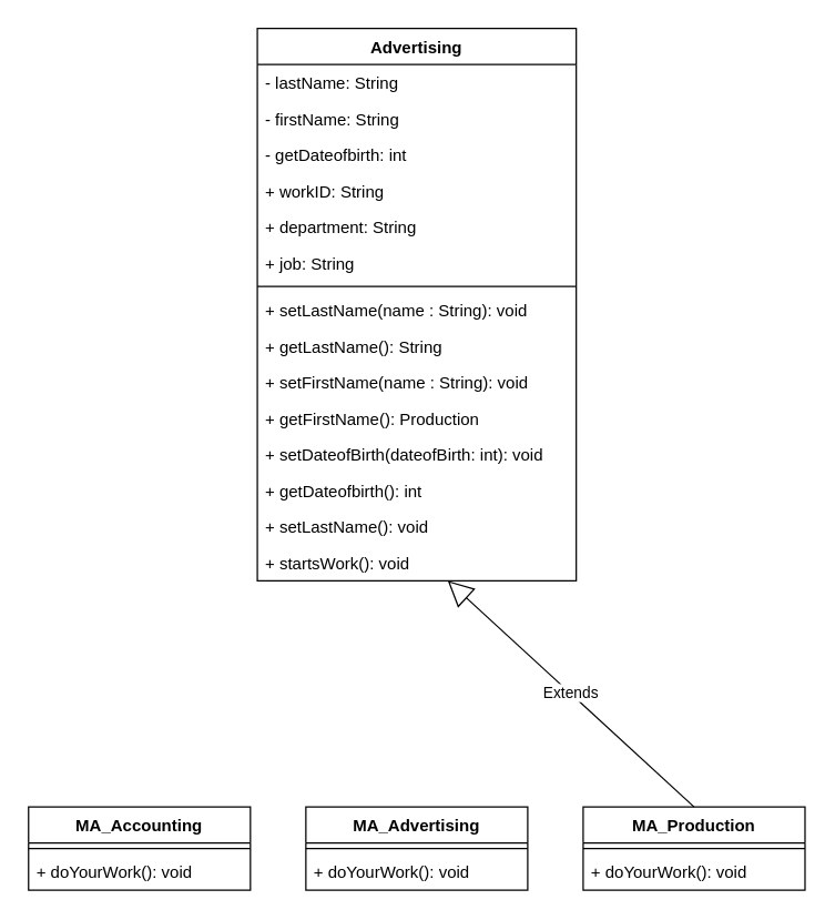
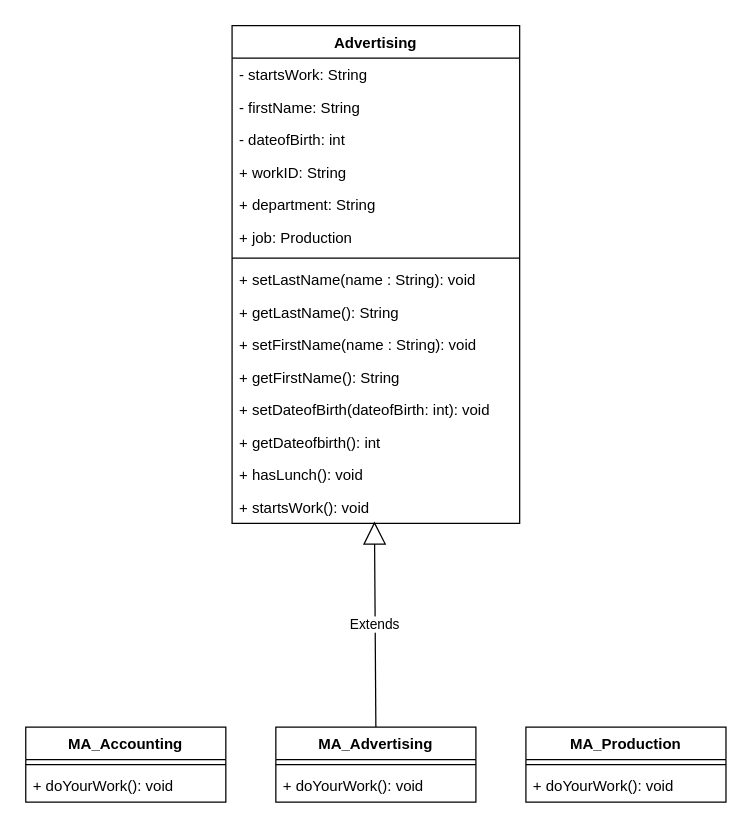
- <mxCell id="3" value="- lastName: String" style="text;strokeColor=none;fillColor=none;align=left;verticalAlign=top;spacingLeft=4;spacingRight=4;overflow=hidden;rotatable=0;points=[[0,0.5],[1,0.5]];portConstraint=eastwest;" parent="2" vertex="1"><mxGeometry y="26" width="230" height="26" as="geometry" /></mxCell>
+ <mxCell id="3" value="- startsWork: String" style="text;strokeColor=none;fillColor=none;align=left;verticalAlign=top;spacingLeft=4;spacingRight=4;overflow=hidden;rotatable=0;points=[[0,0.5],[1,0.5]];portConstraint=eastwest;" parent="2" vertex="1"><mxGeometry y="26" width="230" height="26" as="geometry" /></mxCell>
- <mxCell id="5" value="- getDateofbirth: int" style="text;strokeColor=none;fillColor=none;align=left;verticalAlign=top;spacingLeft=4;spacingRight=4;overflow=hidden;rotatable=0;points=[[0,0.5],[1,0.5]];portConstraint=eastwest;" parent="2" vertex="1"><mxGeometry y="78" width="230" height="26" as="geometry" /></mxCell>
+ <mxCell id="5" value="- dateofBirth: int" style="text;strokeColor=none;fillColor=none;align=left;verticalAlign=top;spacingLeft=4;spacingRight=4;overflow=hidden;rotatable=0;points=[[0,0.5],[1,0.5]];portConstraint=eastwest;" parent="2" vertex="1"><mxGeometry y="78" width="230" height="26" as="geometry" /></mxCell>
- <mxCell id="8" value="+ job: String" style="text;strokeColor=none;fillColor=none;align=left;verticalAlign=top;spacingLeft=4;spacingRight=4;overflow=hidden;rotatable=0;points=[[0,0.5],[1,0.5]];portConstraint=eastwest;" parent="2" vertex="1"><mxGeometry y="156" width="230" height="26" as="geometry" /></mxCell>
+ <mxCell id="8" value="+ job: Production" style="text;strokeColor=none;fillColor=none;align=left;verticalAlign=top;spacingLeft=4;spacingRight=4;overflow=hidden;rotatable=0;points=[[0,0.5],[1,0.5]];portConstraint=eastwest;" parent="2" vertex="1"><mxGeometry y="156" width="230" height="26" as="geometry" /></mxCell>
- <mxCell id="13" value="+ getFirstName(): Production" style="text;strokeColor=none;fillColor=none;align=left;verticalAlign=top;spacingLeft=4;spacingRight=4;overflow=hidden;rotatable=0;points=[[0,0.5],[1,0.5]];portConstraint=eastwest;" parent="2" vertex="1"><mxGeometry y="268" width="230" height="26" as="geometry" /></mxCell>
+ <mxCell id="13" value="+ getFirstName(): String" style="text;strokeColor=none;fillColor=none;align=left;verticalAlign=top;spacingLeft=4;spacingRight=4;overflow=hidden;rotatable=0;points=[[0,0.5],[1,0.5]];portConstraint=eastwest;" parent="2" vertex="1"><mxGeometry y="268" width="230" height="26" as="geometry" /></mxCell>
- <mxCell id="16" value="+ setLastName(): void" style="text;strokeColor=none;fillColor=none;align=left;verticalAlign=top;spacingLeft=4;spacingRight=4;overflow=hidden;rotatable=0;points=[[0,0.5],[1,0.5]];portConstraint=eastwest;" parent="2" vertex="1"><mxGeometry y="346" width="230" height="26" as="geometry" /></mxCell>
+ <mxCell id="16" value="+ hasLunch(): void" style="text;strokeColor=none;fillColor=none;align=left;verticalAlign=top;spacingLeft=4;spacingRight=4;overflow=hidden;rotatable=0;points=[[0,0.5],[1,0.5]];portConstraint=eastwest;" parent="2" vertex="1"><mxGeometry y="346" width="230" height="26" as="geometry" /></mxCell>
- <mxCell id="27" value="Extends" style="endArrow=block;endSize=16;endFill=0;html=1;exitX=0.5;exitY=0;exitDx=0;exitDy=0;entryX=0.597;entryY=1.001;entryDx=0;entryDy=0;entryPerimeter=0;" parent="1" source="24" target="17" edge="1"><mxGeometry width="160" relative="1" as="geometry"><mxPoint x="69.5" y="716.5" as="sourcePoint" /><mxPoint x="320" y="451" as="targetPoint" /></mxGeometry></mxCell>
+ <mxCell id="28" value="Extends" style="endArrow=block;endSize=16;endFill=0;html=1;entryX=0.495;entryY=0.944;entryDx=0;entryDy=0;entryPerimeter=0;exitX=0.5;exitY=0;exitDx=0;exitDy=0;" parent="1" source="21" target="17" edge="1"><mxGeometry width="160" relative="1" as="geometry"><mxPoint x="20" y="671" as="sourcePoint" /><mxPoint x="180" y="671" as="targetPoint" /></mxGeometry></mxCell>
